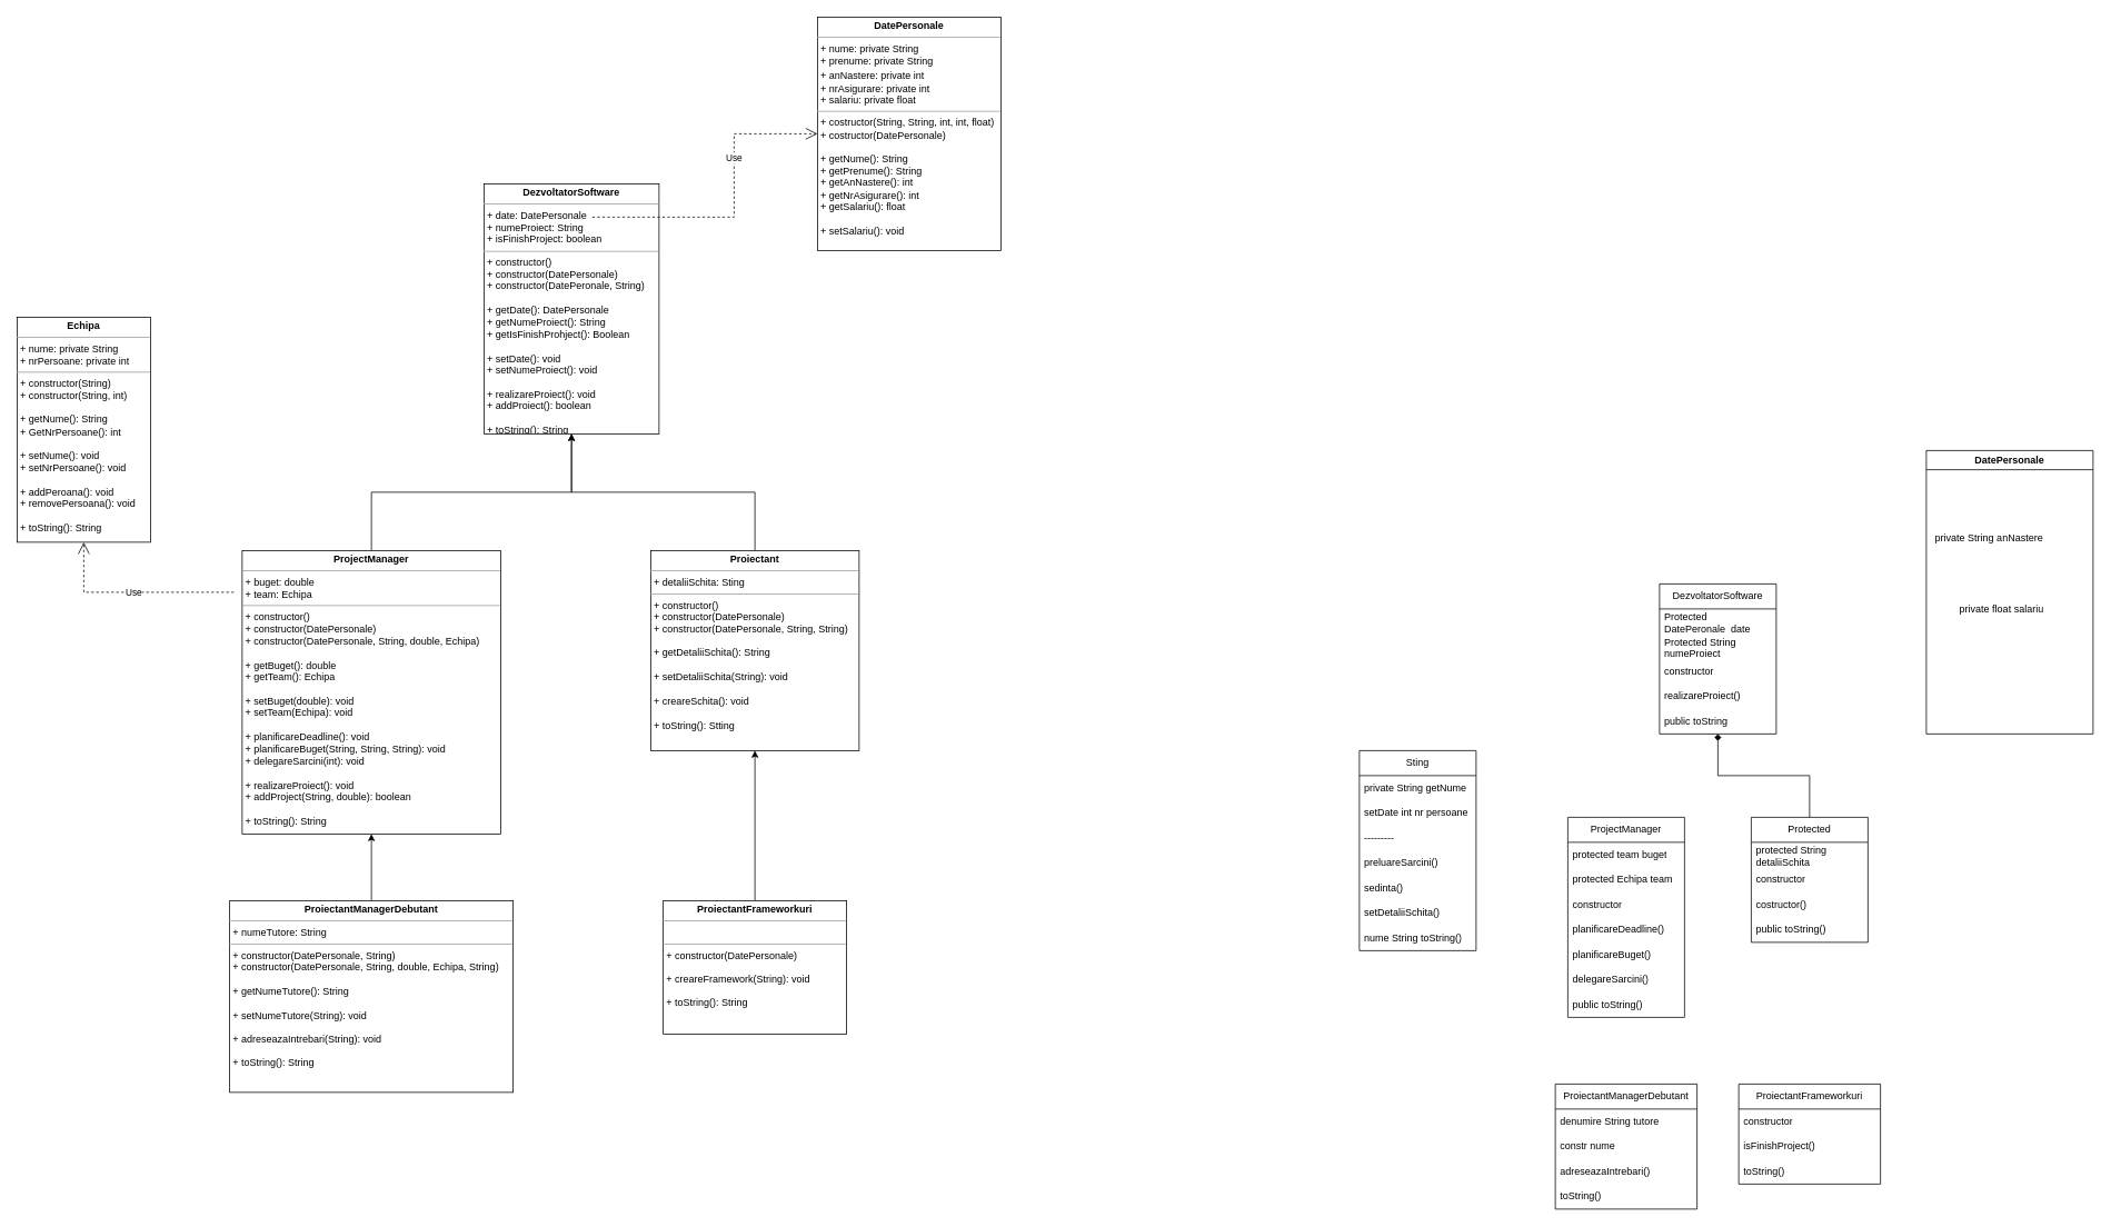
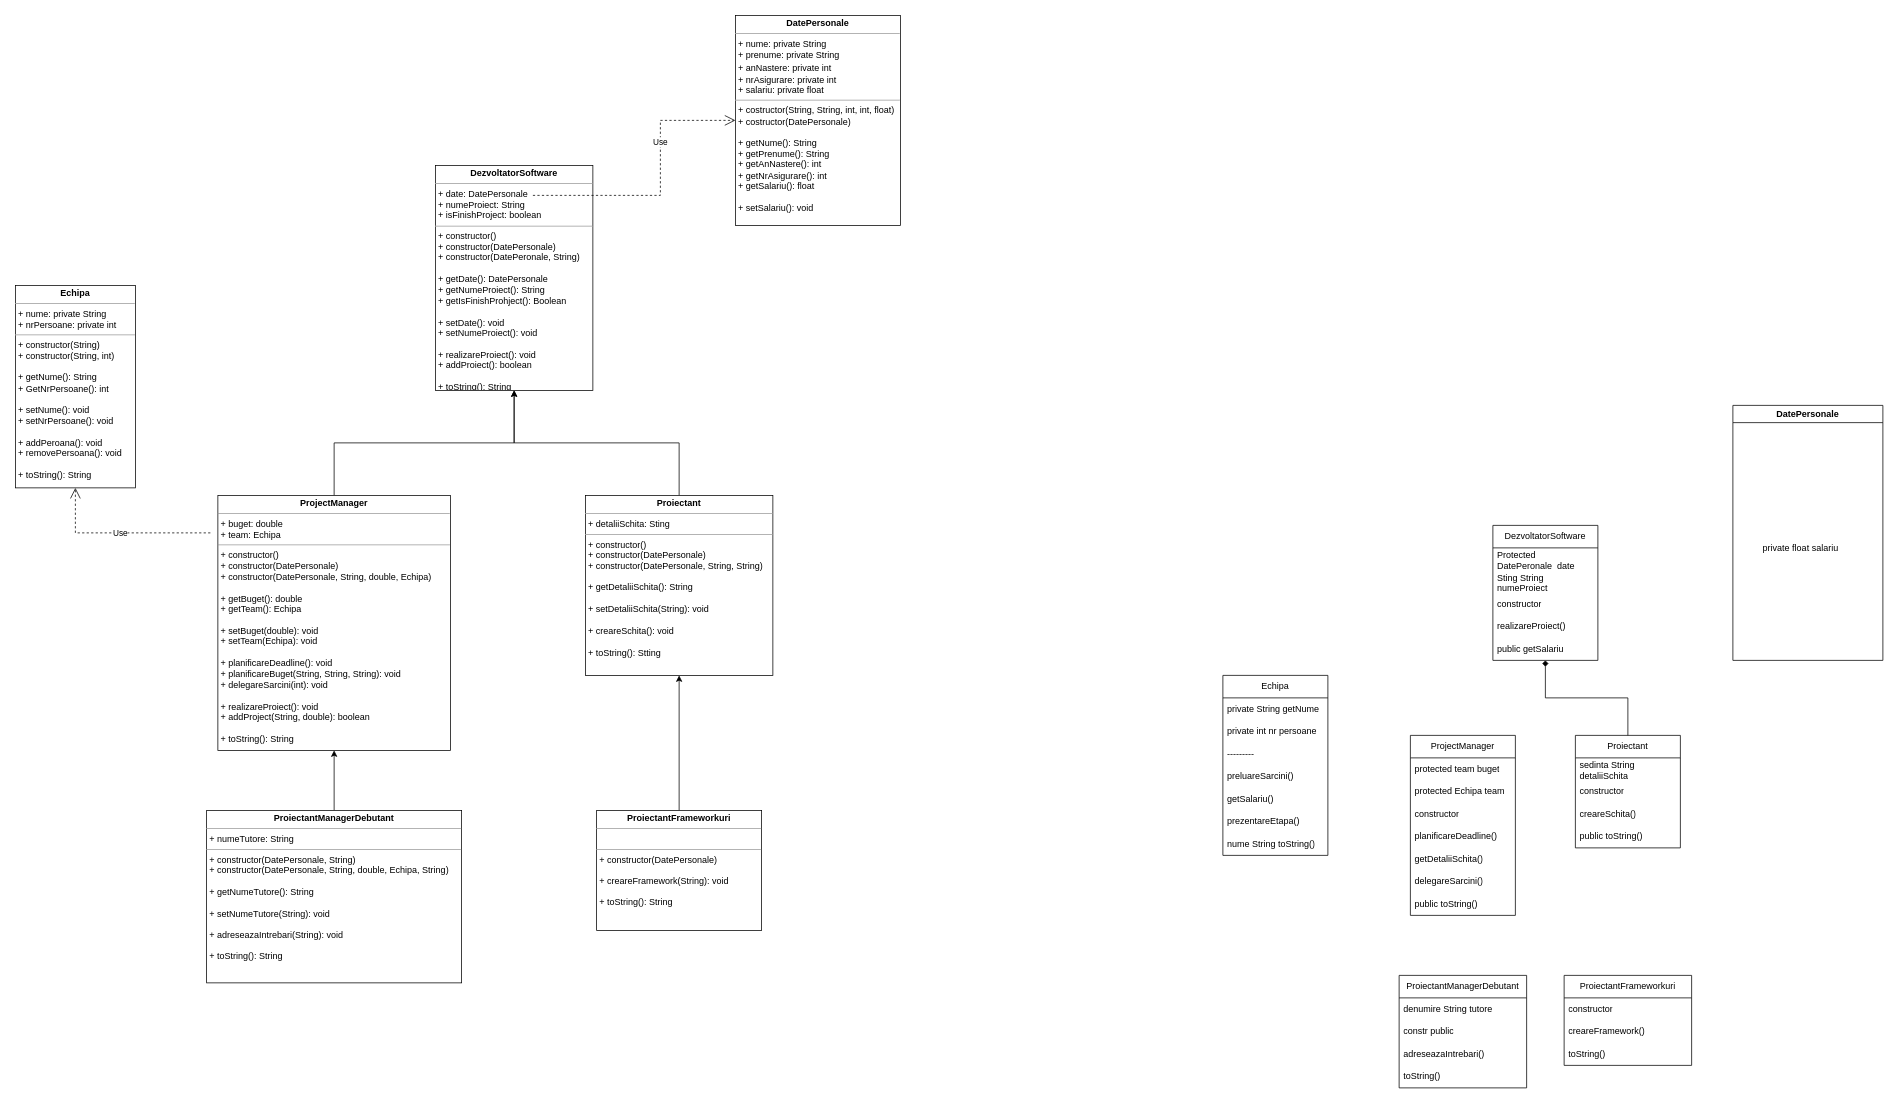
- <mxCell id="3" value="private String anNastere" style="text;html=1;align=center;verticalAlign=middle;resizable=0;points=[];autosize=1;strokeColor=none;fillColor=none;" parent="2" vertex="1"><mxGeometry y="90" width="150" height="30" as="geometry" /></mxCell>
- <mxCell id="20" value="Protected String numeProiect" style="text;strokeColor=none;fillColor=none;align=left;verticalAlign=middle;spacingLeft=4;spacingRight=4;overflow=hidden;points=[[0,0.5],[1,0.5]];portConstraint=eastwest;rotatable=0;whiteSpace=wrap;html=1;" parent="18" vertex="1"><mxGeometry y="60" width="140" height="30" as="geometry" /></mxCell>
+ <mxCell id="20" value="Sting String numeProiect" style="text;strokeColor=none;fillColor=none;align=left;verticalAlign=middle;spacingLeft=4;spacingRight=4;overflow=hidden;points=[[0,0.5],[1,0.5]];portConstraint=eastwest;rotatable=0;whiteSpace=wrap;html=1;" parent="18" vertex="1"><mxGeometry y="60" width="140" height="30" as="geometry" /></mxCell>
- <mxCell id="23" value="public toString" style="text;strokeColor=none;fillColor=none;align=left;verticalAlign=middle;spacingLeft=4;spacingRight=4;overflow=hidden;points=[[0,0.5],[1,0.5]];portConstraint=eastwest;rotatable=0;whiteSpace=wrap;html=1;" parent="18" vertex="1"><mxGeometry y="150" width="140" height="30" as="geometry" /></mxCell>
+ <mxCell id="23" value="public getSalariu" style="text;strokeColor=none;fillColor=none;align=left;verticalAlign=middle;spacingLeft=4;spacingRight=4;overflow=hidden;points=[[0,0.5],[1,0.5]];portConstraint=eastwest;rotatable=0;whiteSpace=wrap;html=1;" parent="18" vertex="1"><mxGeometry y="150" width="140" height="30" as="geometry" /></mxCell>
- <mxCell id="5" value="Sting" style="swimlane;fontStyle=0;childLayout=stackLayout;horizontal=1;startSize=30;horizontalStack=0;resizeParent=1;resizeParentMax=0;resizeLast=0;collapsible=1;marginBottom=0;whiteSpace=wrap;html=1;" parent="1" vertex="1"><mxGeometry x="1630" y="900" width="140" height="240" as="geometry" /></mxCell>
+ <mxCell id="5" value="Echipa" style="swimlane;fontStyle=0;childLayout=stackLayout;horizontal=1;startSize=30;horizontalStack=0;resizeParent=1;resizeParentMax=0;resizeLast=0;collapsible=1;marginBottom=0;whiteSpace=wrap;html=1;" parent="1" vertex="1"><mxGeometry x="1630" y="900" width="140" height="240" as="geometry" /></mxCell>
- <mxCell id="7" value="setDate int nr persoane" style="text;strokeColor=none;fillColor=none;align=left;verticalAlign=middle;spacingLeft=4;spacingRight=4;overflow=hidden;points=[[0,0.5],[1,0.5]];portConstraint=eastwest;rotatable=0;whiteSpace=wrap;html=1;" parent="5" vertex="1"><mxGeometry y="60" width="140" height="30" as="geometry" /></mxCell>
+ <mxCell id="7" value="private int nr persoane" style="text;strokeColor=none;fillColor=none;align=left;verticalAlign=middle;spacingLeft=4;spacingRight=4;overflow=hidden;points=[[0,0.5],[1,0.5]];portConstraint=eastwest;rotatable=0;whiteSpace=wrap;html=1;" parent="5" vertex="1"><mxGeometry y="60" width="140" height="30" as="geometry" /></mxCell>
- <mxCell id="13" value="Protected" style="swimlane;fontStyle=0;childLayout=stackLayout;horizontal=1;startSize=30;horizontalStack=0;resizeParent=1;resizeParentMax=0;resizeLast=0;collapsible=1;marginBottom=0;whiteSpace=wrap;html=1;" parent="1" vertex="1"><mxGeometry x="2100" y="980" width="140" height="150" as="geometry" /></mxCell>
+ <mxCell id="13" value="Proiectant" style="swimlane;fontStyle=0;childLayout=stackLayout;horizontal=1;startSize=30;horizontalStack=0;resizeParent=1;resizeParentMax=0;resizeLast=0;collapsible=1;marginBottom=0;whiteSpace=wrap;html=1;" parent="1" vertex="1"><mxGeometry x="2100" y="980" width="140" height="150" as="geometry" /></mxCell>
- <mxCell id="14" value="protected String detaliiSchita" style="text;strokeColor=none;fillColor=none;align=left;verticalAlign=middle;spacingLeft=4;spacingRight=4;overflow=hidden;points=[[0,0.5],[1,0.5]];portConstraint=eastwest;rotatable=0;whiteSpace=wrap;html=1;" parent="13" vertex="1"><mxGeometry y="30" width="140" height="30" as="geometry" /></mxCell>
+ <mxCell id="14" value="sedinta String detaliiSchita" style="text;strokeColor=none;fillColor=none;align=left;verticalAlign=middle;spacingLeft=4;spacingRight=4;overflow=hidden;points=[[0,0.5],[1,0.5]];portConstraint=eastwest;rotatable=0;whiteSpace=wrap;html=1;" parent="13" vertex="1"><mxGeometry y="30" width="140" height="30" as="geometry" /></mxCell>
- <mxCell id="10" value="sedinta()" style="text;strokeColor=none;fillColor=none;align=left;verticalAlign=middle;spacingLeft=4;spacingRight=4;overflow=hidden;points=[[0,0.5],[1,0.5]];portConstraint=eastwest;rotatable=0;whiteSpace=wrap;html=1;" parent="5" vertex="1"><mxGeometry y="150" width="140" height="30" as="geometry" /></mxCell>
+ <mxCell id="10" value="getSalariu()" style="text;strokeColor=none;fillColor=none;align=left;verticalAlign=middle;spacingLeft=4;spacingRight=4;overflow=hidden;points=[[0,0.5],[1,0.5]];portConstraint=eastwest;rotatable=0;whiteSpace=wrap;html=1;" parent="5" vertex="1"><mxGeometry y="150" width="140" height="30" as="geometry" /></mxCell>
- <mxCell id="16" value="costructor()" style="text;strokeColor=none;fillColor=none;align=left;verticalAlign=middle;spacingLeft=4;spacingRight=4;overflow=hidden;points=[[0,0.5],[1,0.5]];portConstraint=eastwest;rotatable=0;whiteSpace=wrap;html=1;" parent="13" vertex="1"><mxGeometry y="90" width="140" height="30" as="geometry" /></mxCell>
+ <mxCell id="16" value="creareSchita()" style="text;strokeColor=none;fillColor=none;align=left;verticalAlign=middle;spacingLeft=4;spacingRight=4;overflow=hidden;points=[[0,0.5],[1,0.5]];portConstraint=eastwest;rotatable=0;whiteSpace=wrap;html=1;" parent="13" vertex="1"><mxGeometry y="90" width="140" height="30" as="geometry" /></mxCell>
- <mxCell id="11" value="setDetaliiSchita()" style="text;strokeColor=none;fillColor=none;align=left;verticalAlign=middle;spacingLeft=4;spacingRight=4;overflow=hidden;points=[[0,0.5],[1,0.5]];portConstraint=eastwest;rotatable=0;whiteSpace=wrap;html=1;" parent="5" vertex="1"><mxGeometry y="180" width="140" height="30" as="geometry" /></mxCell>
+ <mxCell id="11" value="prezentareEtapa()" style="text;strokeColor=none;fillColor=none;align=left;verticalAlign=middle;spacingLeft=4;spacingRight=4;overflow=hidden;points=[[0,0.5],[1,0.5]];portConstraint=eastwest;rotatable=0;whiteSpace=wrap;html=1;" parent="5" vertex="1"><mxGeometry y="180" width="140" height="30" as="geometry" /></mxCell>
- <mxCell id="29" value="planificareBuget()" style="text;strokeColor=none;fillColor=none;align=left;verticalAlign=middle;spacingLeft=4;spacingRight=4;overflow=hidden;points=[[0,0.5],[1,0.5]];portConstraint=eastwest;rotatable=0;whiteSpace=wrap;html=1;" parent="24" vertex="1"><mxGeometry y="150" width="140" height="30" as="geometry" /></mxCell>
+ <mxCell id="29" value="getDetaliiSchita()" style="text;strokeColor=none;fillColor=none;align=left;verticalAlign=middle;spacingLeft=4;spacingRight=4;overflow=hidden;points=[[0,0.5],[1,0.5]];portConstraint=eastwest;rotatable=0;whiteSpace=wrap;html=1;" parent="24" vertex="1"><mxGeometry y="150" width="140" height="30" as="geometry" /></mxCell>
- <mxCell id="34" value="constr nume" style="text;strokeColor=none;fillColor=none;align=left;verticalAlign=middle;spacingLeft=4;spacingRight=4;overflow=hidden;points=[[0,0.5],[1,0.5]];portConstraint=eastwest;rotatable=0;whiteSpace=wrap;html=1;" parent="32" vertex="1"><mxGeometry y="60" width="170" height="30" as="geometry" /></mxCell>
+ <mxCell id="34" value="constr public" style="text;strokeColor=none;fillColor=none;align=left;verticalAlign=middle;spacingLeft=4;spacingRight=4;overflow=hidden;points=[[0,0.5],[1,0.5]];portConstraint=eastwest;rotatable=0;whiteSpace=wrap;html=1;" parent="32" vertex="1"><mxGeometry y="60" width="170" height="30" as="geometry" /></mxCell>
- <mxCell id="39" value="isFinishProject()" style="text;strokeColor=none;fillColor=none;align=left;verticalAlign=middle;spacingLeft=4;spacingRight=4;overflow=hidden;points=[[0,0.5],[1,0.5]];portConstraint=eastwest;rotatable=0;whiteSpace=wrap;html=1;" parent="37" vertex="1"><mxGeometry y="60" width="170" height="30" as="geometry" /></mxCell>
+ <mxCell id="39" value="creareFramework()" style="text;strokeColor=none;fillColor=none;align=left;verticalAlign=middle;spacingLeft=4;spacingRight=4;overflow=hidden;points=[[0,0.5],[1,0.5]];portConstraint=eastwest;rotatable=0;whiteSpace=wrap;html=1;" parent="37" vertex="1"><mxGeometry y="60" width="170" height="30" as="geometry" /></mxCell>
